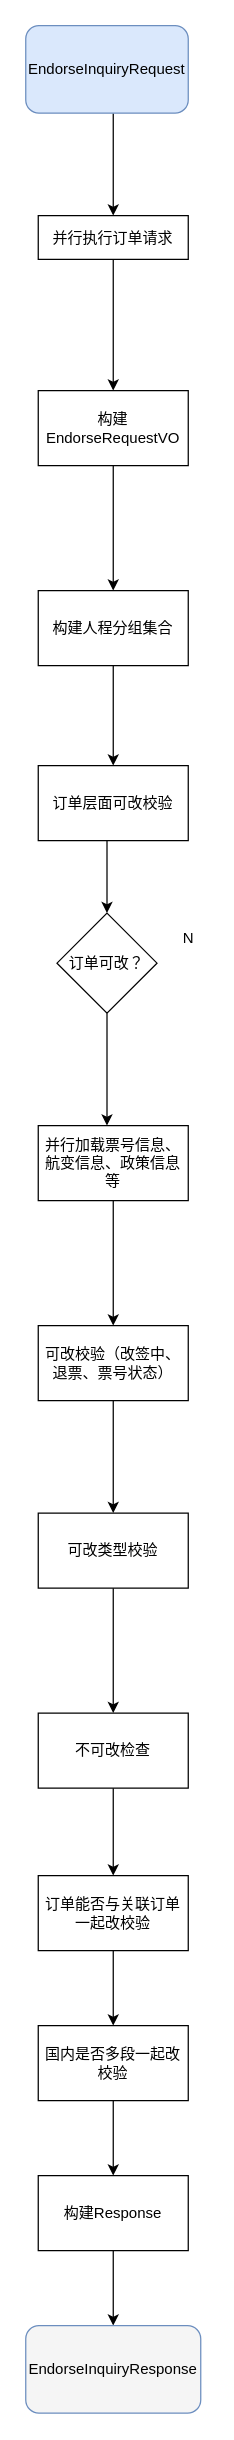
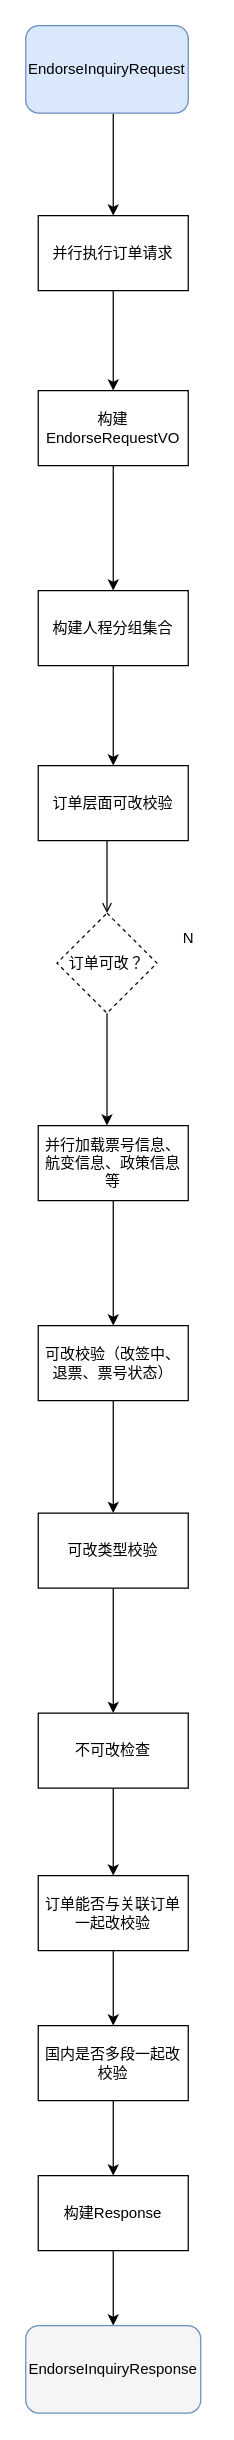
- <mxCell id="5" value="并行执行订单请求" style="rounded=0;whiteSpace=wrap;html=1;" vertex="1" parent="1"><mxGeometry x="30" y="172" width="120" height="35" as="geometry" /></mxCell>
+ <mxCell id="5" value="并行执行订单请求" style="rounded=0;whiteSpace=wrap;html=1;" vertex="1" parent="1"><mxGeometry x="30" y="172" width="120" height="60" as="geometry" /></mxCell>
- <mxCell id="10" value="" style="edgeStyle=orthogonalEdgeStyle;rounded=0;orthogonalLoop=1;jettySize=auto;html=1;fontFamily=Helvetica;fontSize=12;fontColor=default;" edge="1" parent="1" source="11" target="13"><mxGeometry relative="1" as="geometry"><Array as="points"><mxPoint x="85" y="680" /><mxPoint x="85" y="680" /></Array></mxGeometry></mxCell>
+ <mxCell id="10" value="" style="edgeStyle=orthogonalEdgeStyle;rounded=0;orthogonalLoop=1;jettySize=auto;html=1;fontFamily=Helvetica;fontSize=12;fontColor=default;endArrow=open;" edge="1" parent="1" source="11" target="13"><mxGeometry relative="1" as="geometry"><Array as="points"><mxPoint x="85" y="680" /><mxPoint x="85" y="680" /></Array></mxGeometry></mxCell>
- <mxCell id="13" value="订单可改？" style="rhombus;whiteSpace=wrap;html=1;rounded=0;fontFamily=Helvetica;fontSize=12;fontColor=default;strokeColor=default;fillColor=default;" vertex="1" parent="1"><mxGeometry x="45" y="730" width="80" height="80" as="geometry" /></mxCell>
+ <mxCell id="13" value="订单可改？" style="rhombus;whiteSpace=wrap;html=1;rounded=0;fontFamily=Helvetica;fontSize=12;fontColor=default;strokeColor=default;fillColor=default;dashed=1;" vertex="1" parent="1"><mxGeometry x="45" y="730" width="80" height="80" as="geometry" /></mxCell>
